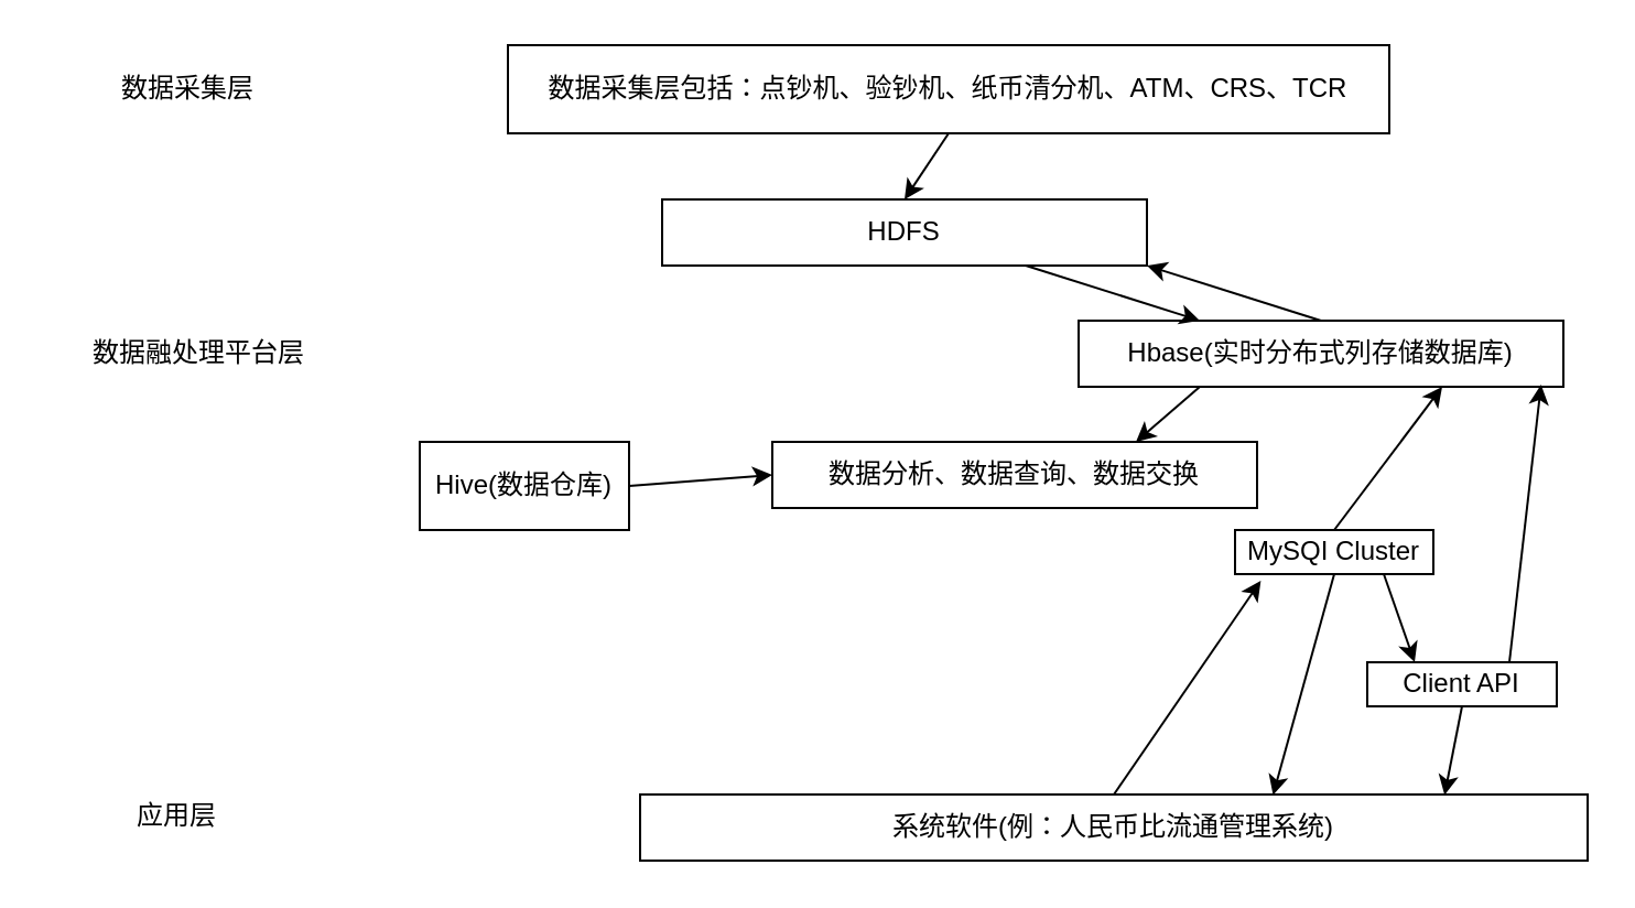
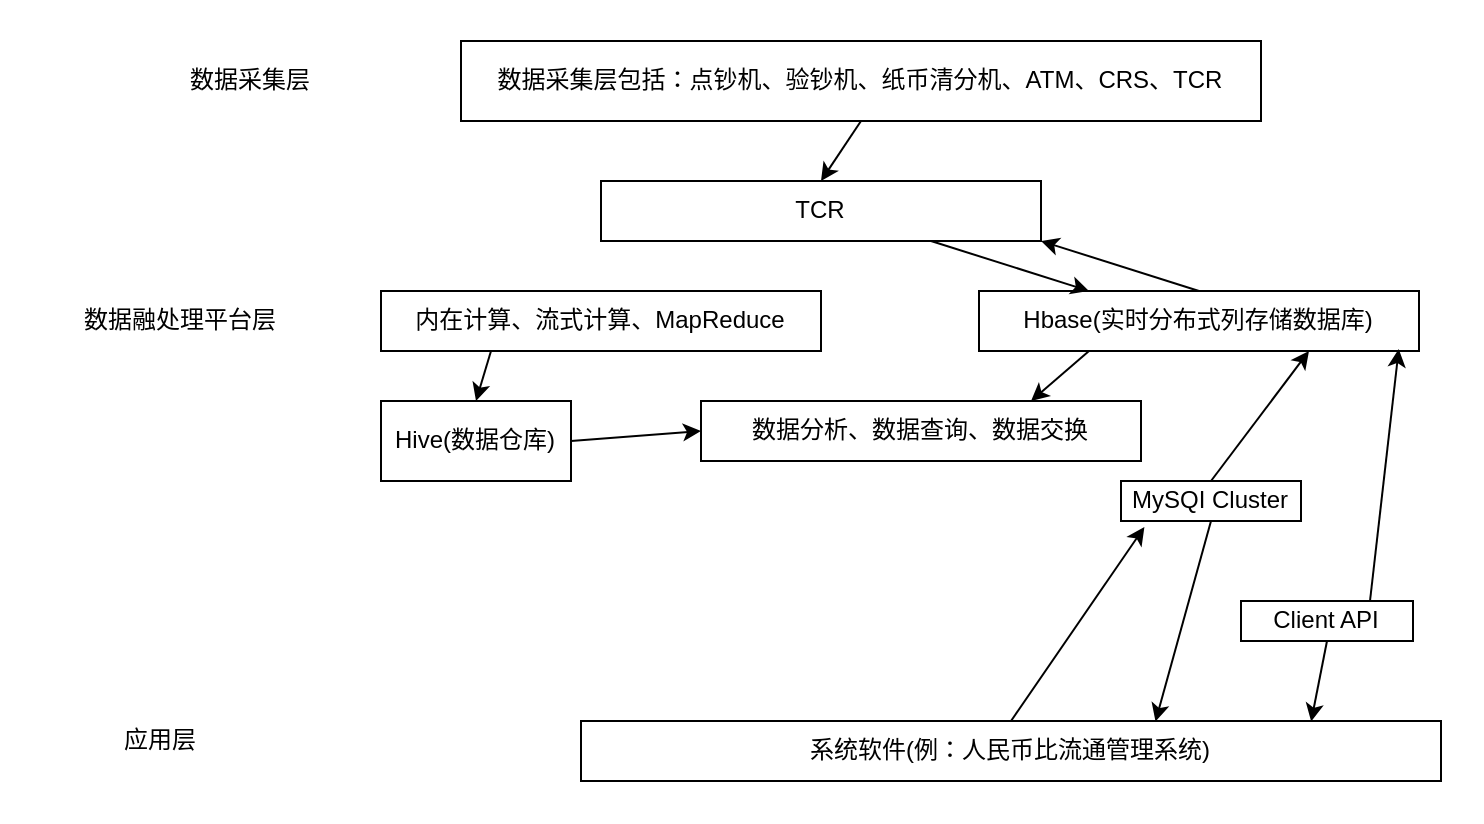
- <mxCell id="2" value="数据采集层" style="text;html=1;strokeColor=none;fillColor=none;align=center;verticalAlign=middle;whiteSpace=wrap;rounded=0;" vertex="1" parent="1"><mxGeometry x="50" y="30" width="70" height="20" as="geometry" /></mxCell>
+ <mxCell id="2" value="数据采集层" style="text;html=1;strokeColor=none;fillColor=none;align=center;verticalAlign=middle;whiteSpace=wrap;rounded=0;" vertex="1" parent="1"><mxGeometry x="90" y="30" width="70" height="20" as="geometry" /></mxCell>
- <mxCell id="6" value="HDFS" style="rounded=0;whiteSpace=wrap;html=1;" vertex="1" parent="1"><mxGeometry x="300" y="90" width="220" height="30" as="geometry" /></mxCell>
+ <mxCell id="6" value="TCR" style="rounded=0;whiteSpace=wrap;html=1;" vertex="1" parent="1"><mxGeometry x="300" y="90" width="220" height="30" as="geometry" /></mxCell>
+ <mxCell id="7" value="内在计算、流式计算、MapReduce" style="rounded=0;whiteSpace=wrap;html=1;" vertex="1" parent="1"><mxGeometry x="190" y="145" width="220" height="30" as="geometry" /></mxCell>
+ <mxCell id="17" value="" style="endArrow=classic;html=1;exitX=0.25;exitY=1;exitDx=0;exitDy=0;entryX=0.5;entryY=0;entryDx=0;entryDy=0;" edge="1" parent="1" source="7" target="9"><mxGeometry width="50" height="50" relative="1" as="geometry"><mxPoint x="240" y="330" as="sourcePoint" /><mxPoint x="290" y="280" as="targetPoint" /></mxGeometry></mxCell>
- <mxCell id="22" value="" style="endArrow=classic;html=1;exitX=0.75;exitY=1;exitDx=0;exitDy=0;entryX=0.25;entryY=0;entryDx=0;entryDy=0;" edge="1" parent="1" source="11" target="12"><mxGeometry width="50" height="50" relative="1" as="geometry"><mxPoint x="440" y="320" as="sourcePoint" /><mxPoint x="490" y="270" as="targetPoint" /></mxGeometry></mxCell>
